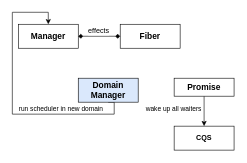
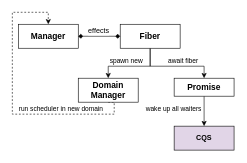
+ <mxCell id="5" style="edgeStyle=orthogonalEdgeStyle;rounded=0;orthogonalLoop=1;jettySize=auto;html=1;exitX=0.5;exitY=1;exitDx=0;exitDy=0;entryX=0.5;entryY=0;entryDx=0;entryDy=0;" parent="1" source="7" target="10" edge="1"><mxGeometry relative="1" as="geometry"><Array as="points"><mxPoint x="250" y="110" /><mxPoint x="180" y="110" /></Array></mxGeometry></mxCell>
+ <mxCell id="6" value="spawn new" style="edgeLabel;html=1;align=center;verticalAlign=middle;resizable=0;points=[];" vertex="1" connectable="0" parent="5"><mxGeometry x="0.06" y="-1" relative="1" as="geometry"><mxPoint x="-7" y="-9" as="offset" /></mxGeometry></mxCell>
+ <mxCell id="3" style="edgeStyle=orthogonalEdgeStyle;rounded=0;orthogonalLoop=1;jettySize=auto;html=1;exitX=0.5;exitY=1;exitDx=0;exitDy=0;entryX=0.5;entryY=0;entryDx=0;entryDy=0;" parent="1" source="7" target="13" edge="1"><mxGeometry relative="1" as="geometry"><Array as="points"><mxPoint x="250" y="110" /><mxPoint x="340" y="110" /></Array></mxGeometry></mxCell>
+ <mxCell id="4" value="await fiber" style="edgeLabel;html=1;align=center;verticalAlign=middle;resizable=0;points=[];" vertex="1" connectable="0" parent="3"><mxGeometry x="-0.054" y="-1" relative="1" as="geometry"><mxPoint x="18" y="-11" as="offset" /></mxGeometry></mxCell>
- <mxCell id="10" value="&lt;font size=&quot;1&quot;&gt;&lt;b style=&quot;font-size: 14px;&quot;&gt;Domain Manager&lt;br&gt;&lt;/b&gt;&lt;/font&gt;" style="rounded=0;whiteSpace=wrap;html=1;fillColor=#dae8fc;" parent="1" vertex="1"><mxGeometry x="130" y="130" width="100" height="40" as="geometry" /></mxCell>
+ <mxCell id="10" value="&lt;font size=&quot;1&quot;&gt;&lt;b style=&quot;font-size: 14px;&quot;&gt;Domain Manager&lt;br&gt;&lt;/b&gt;&lt;/font&gt;" style="rounded=0;whiteSpace=wrap;html=1;" parent="1" vertex="1"><mxGeometry x="130" y="130" width="100" height="40" as="geometry" /></mxCell>
- <mxCell id="8" style="edgeStyle=orthogonalEdgeStyle;rounded=0;orthogonalLoop=1;jettySize=auto;html=1;exitX=0.5;exitY=1;exitDx=0;exitDy=0;entryX=0.5;entryY=0;entryDx=0;entryDy=0;" edge="1" parent="1" source="10" target="2"><mxGeometry relative="1" as="geometry"><Array as="points"><mxPoint x="190" y="190" /><mxPoint x="20" y="190" /><mxPoint x="20" y="20" /><mxPoint x="80" y="20" /></Array></mxGeometry></mxCell>
+ <mxCell id="8" style="edgeStyle=orthogonalEdgeStyle;rounded=0;orthogonalLoop=1;jettySize=auto;html=1;exitX=0.5;exitY=1;exitDx=0;exitDy=0;entryX=0.5;entryY=0;entryDx=0;entryDy=0;dashed=1;" edge="1" parent="1" source="10" target="2"><mxGeometry relative="1" as="geometry"><Array as="points"><mxPoint x="190" y="190" /><mxPoint x="20" y="190" /><mxPoint x="20" y="20" /><mxPoint x="80" y="20" /></Array></mxGeometry></mxCell>
- <mxCell id="14" value="&lt;b&gt;CQS&lt;/b&gt;" style="rounded=0;whiteSpace=wrap;html=1;" parent="1" vertex="1"><mxGeometry x="290" y="210" width="100" height="40" as="geometry" /></mxCell>
+ <mxCell id="14" value="&lt;b&gt;CQS&lt;/b&gt;" style="rounded=0;whiteSpace=wrap;html=1;fillColor=#e1d5e7;" parent="1" vertex="1"><mxGeometry x="290" y="210" width="100" height="40" as="geometry" /></mxCell>
